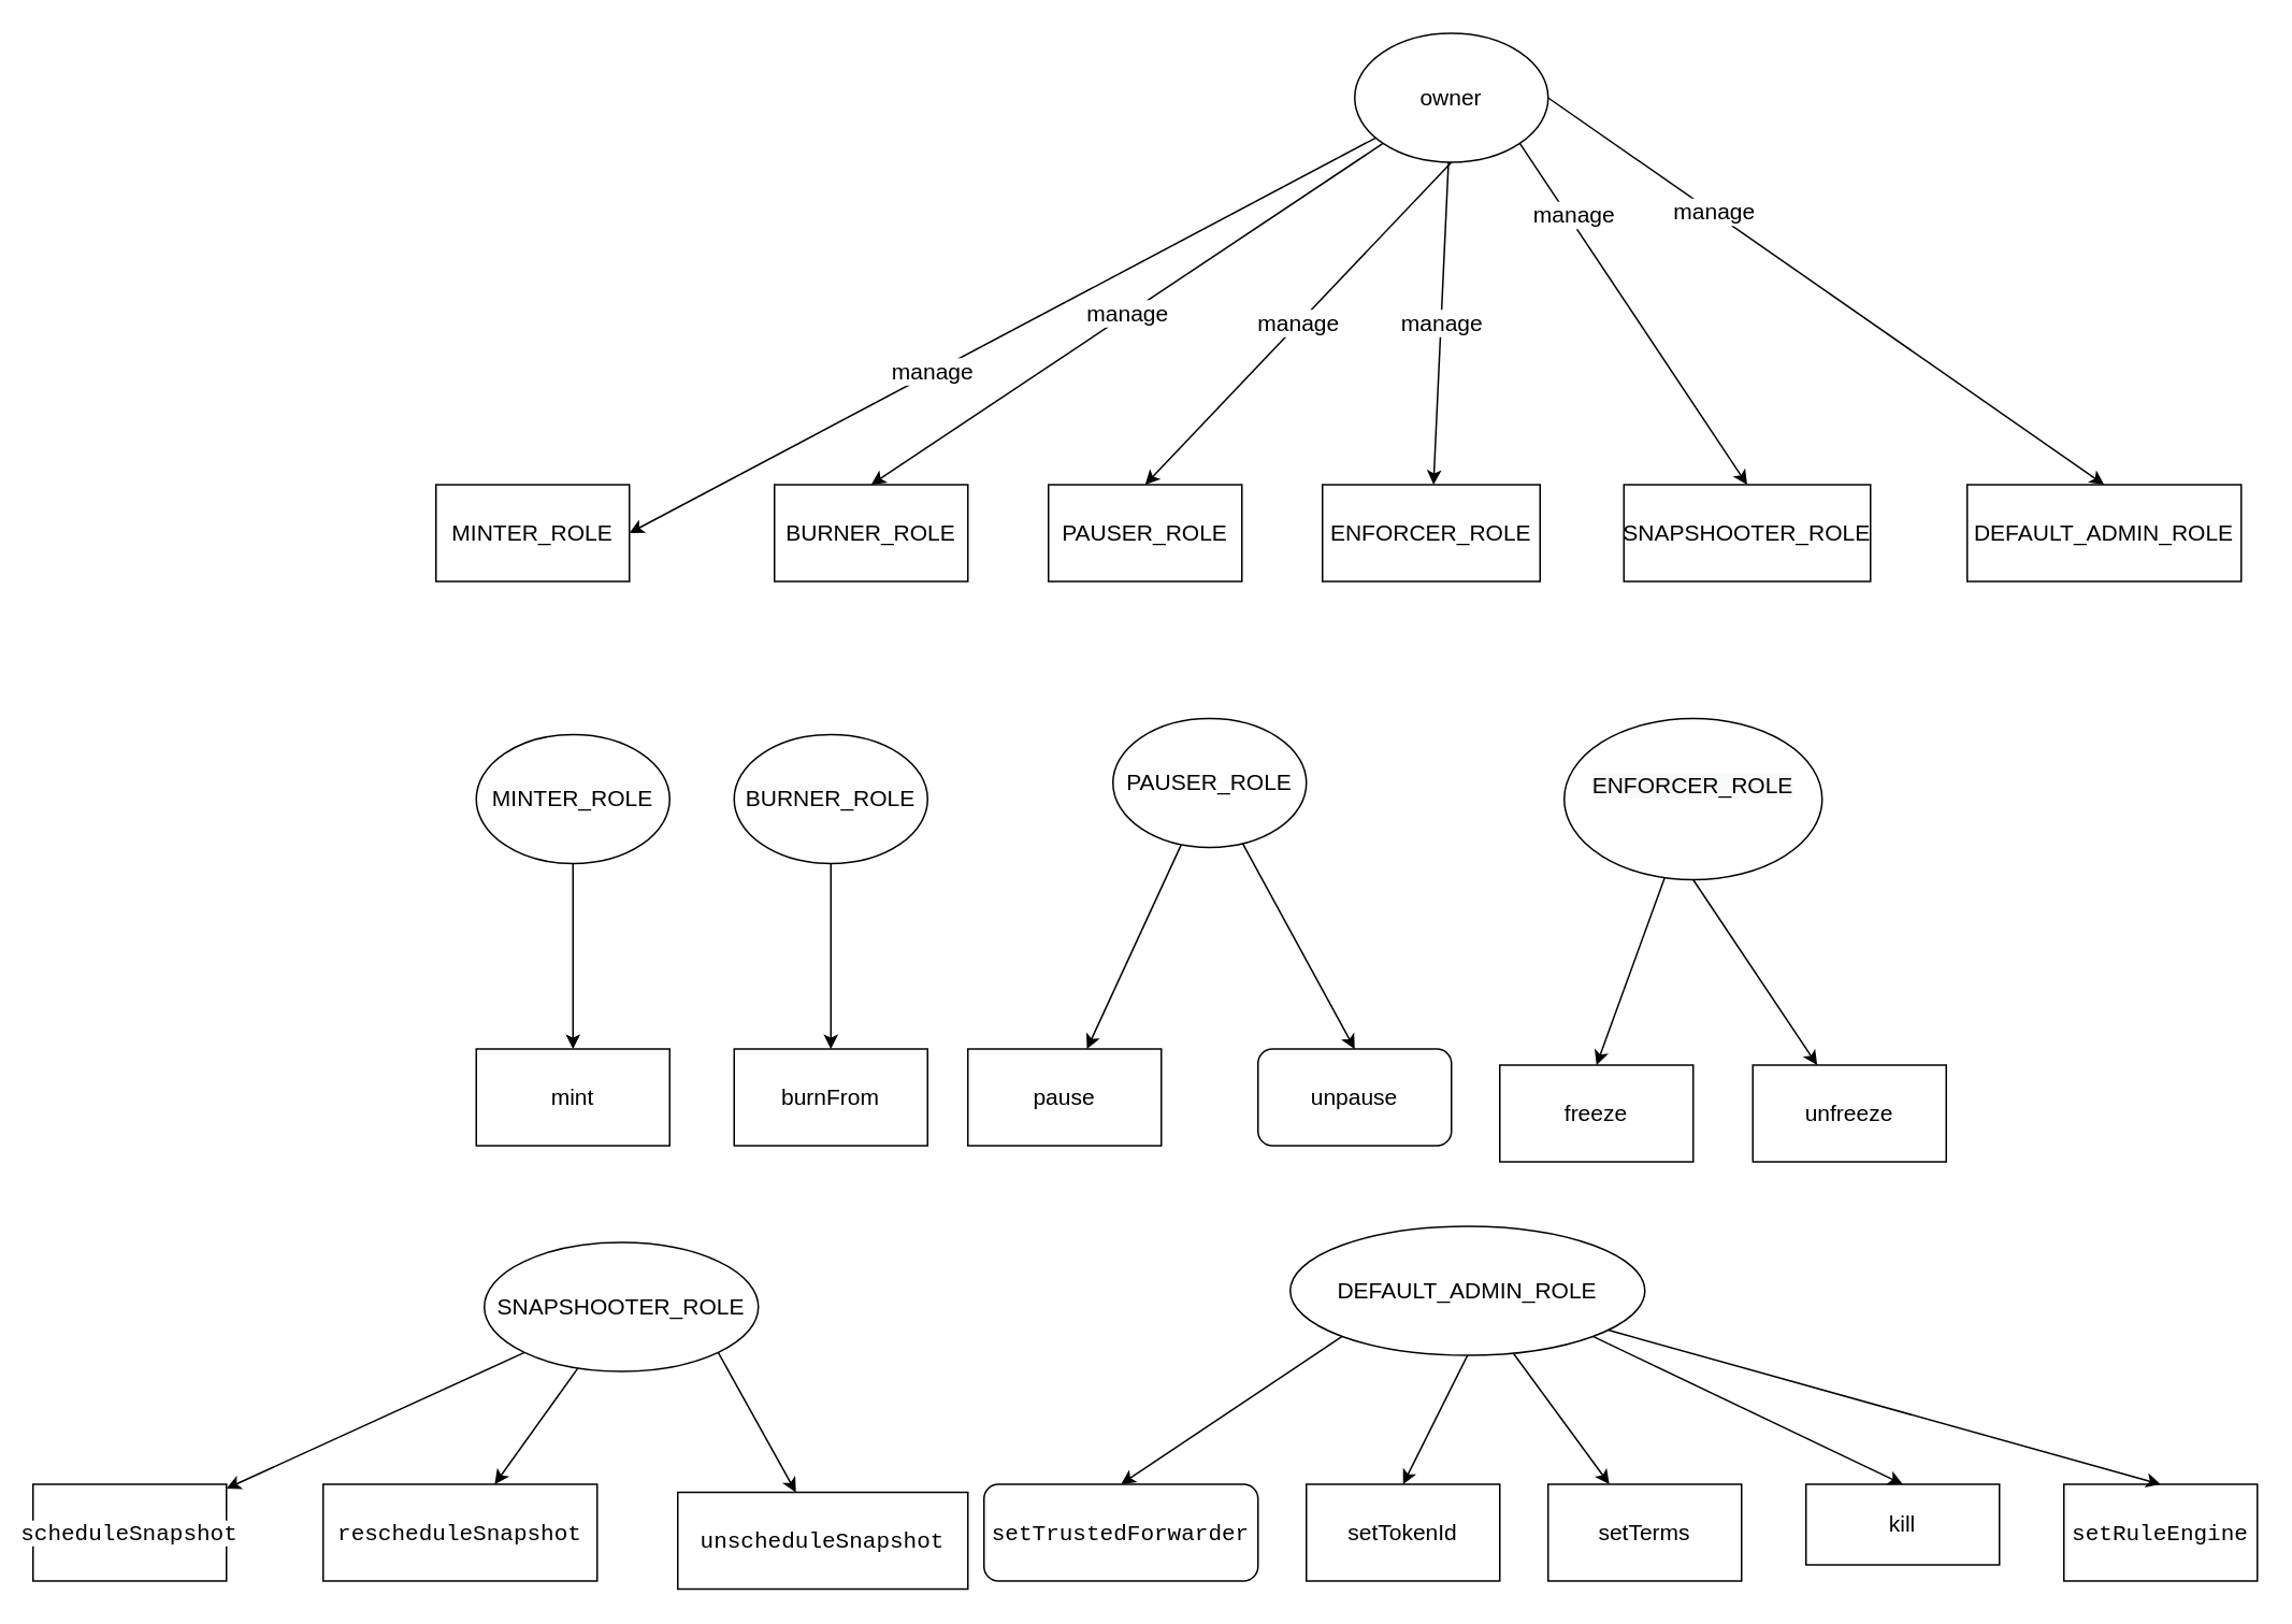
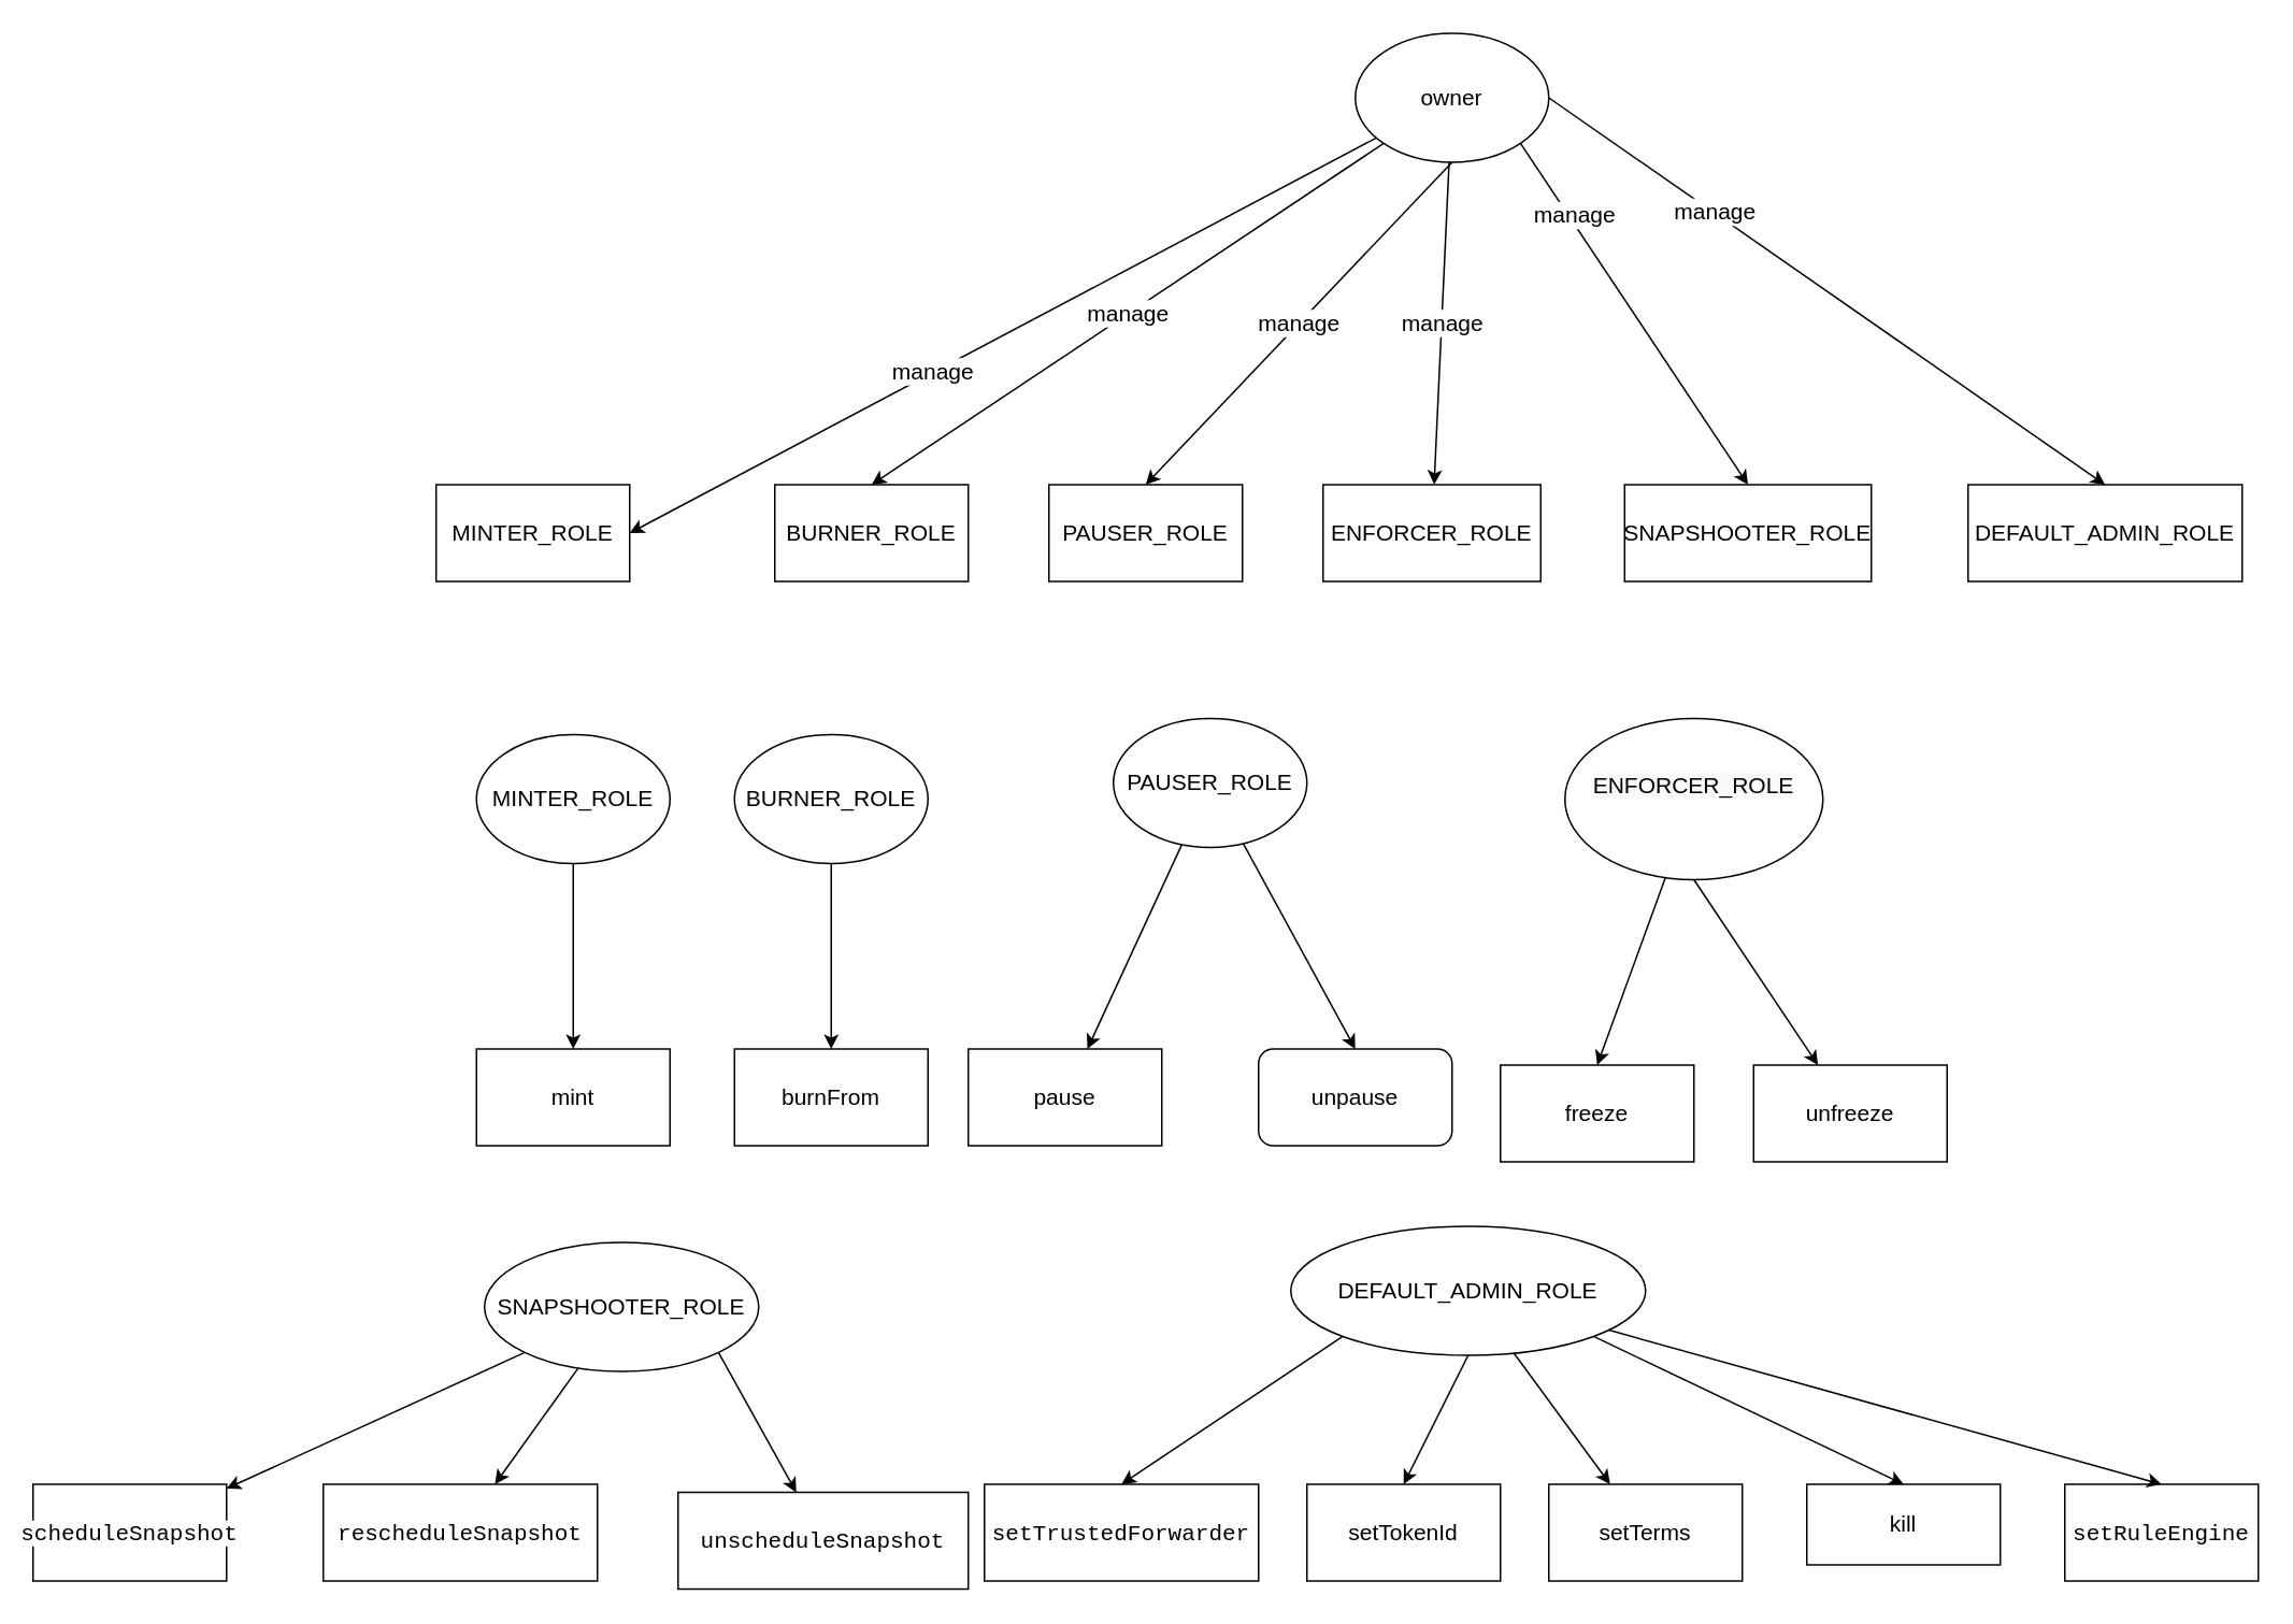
- <mxCell id="33" value="&lt;span style=&quot;font-family: ui-monospace, SFMono-Regular, &amp;quot;SF Mono&amp;quot;, Menlo, Consolas, &amp;quot;Liberation Mono&amp;quot;, monospace; text-align: start; background-color: rgb(255, 255, 255); font-size: 14px;&quot;&gt; setTrustedForwarder&lt;/span&gt;" style="whiteSpace=wrap;html=1;fontSize=14;fontColor=#000000;rounded=1;" parent="1" vertex="1"><mxGeometry x="610" y="920" width="170" height="60" as="geometry" /></mxCell>
+ <mxCell id="33" value="&lt;span style=&quot;font-family: ui-monospace, SFMono-Regular, &amp;quot;SF Mono&amp;quot;, Menlo, Consolas, &amp;quot;Liberation Mono&amp;quot;, monospace; text-align: start; background-color: rgb(255, 255, 255); font-size: 14px;&quot;&gt; setTrustedForwarder&lt;/span&gt;" style="rounded=0;whiteSpace=wrap;html=1;fontSize=14;fontColor=#000000;" parent="1" vertex="1"><mxGeometry x="610" y="920" width="170" height="60" as="geometry" /></mxCell>
